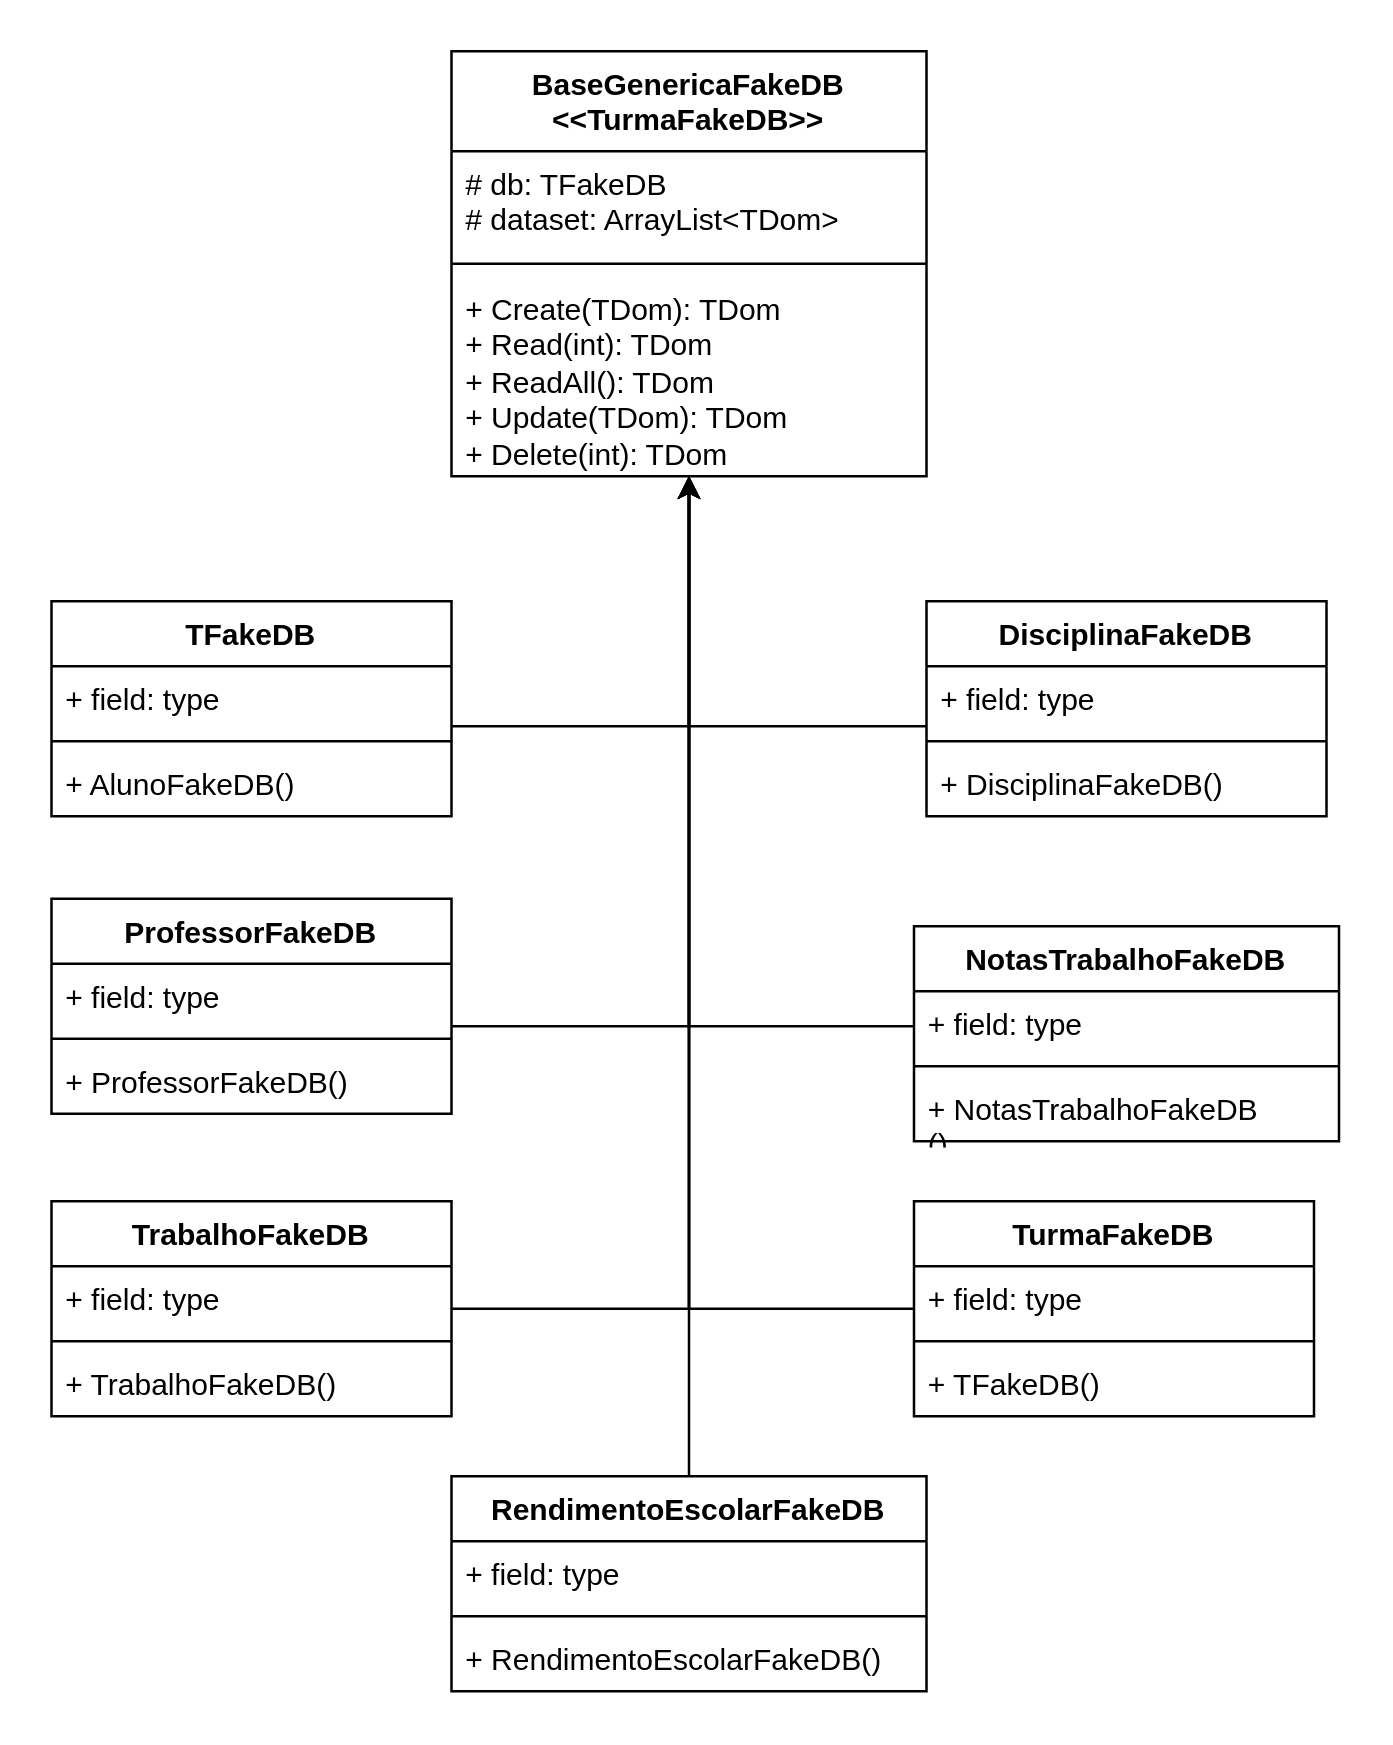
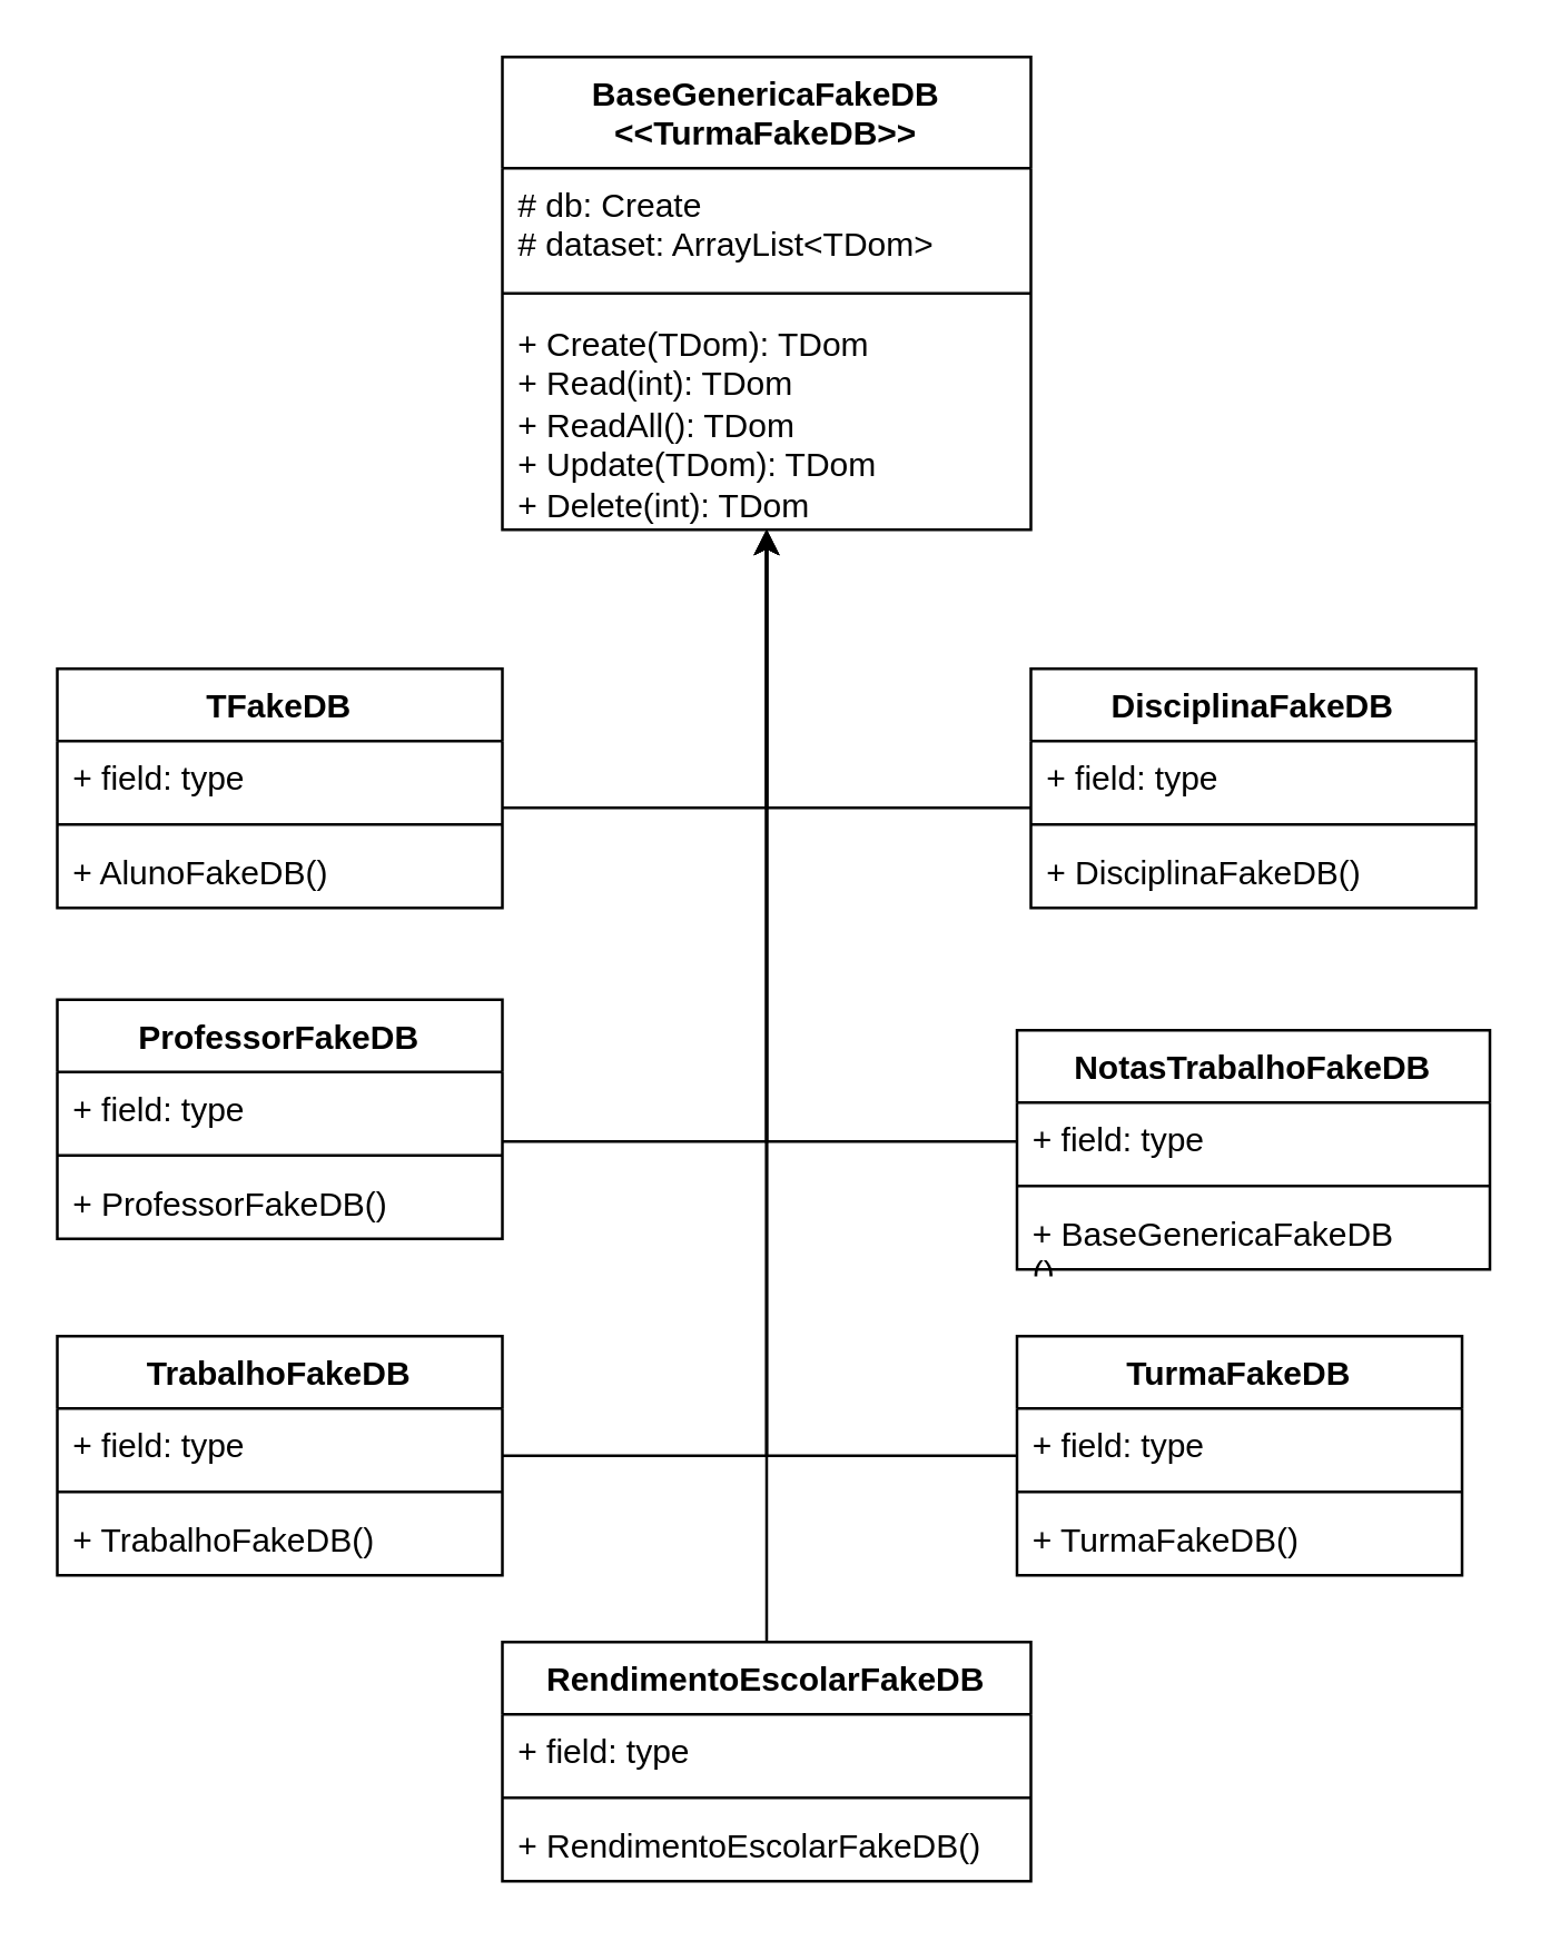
- <mxCell id="3" value="# db: TFakeDB&lt;br&gt;# dataset: ArrayList&amp;lt;TDom&amp;gt;" style="text;strokeColor=none;fillColor=none;align=left;verticalAlign=top;spacingLeft=4;spacingRight=4;overflow=hidden;rotatable=0;points=[[0,0.5],[1,0.5]];portConstraint=eastwest;whiteSpace=wrap;html=1;" vertex="1" parent="2"><mxGeometry y="40" width="190" height="40" as="geometry" /></mxCell>
+ <mxCell id="3" value="# db: Create&lt;br&gt;# dataset: ArrayList&amp;lt;TDom&amp;gt;" style="text;strokeColor=none;fillColor=none;align=left;verticalAlign=top;spacingLeft=4;spacingRight=4;overflow=hidden;rotatable=0;points=[[0,0.5],[1,0.5]];portConstraint=eastwest;whiteSpace=wrap;html=1;" vertex="1" parent="2"><mxGeometry y="40" width="190" height="40" as="geometry" /></mxCell>
- <mxCell id="23" value="+ NotasTrabalhoFakeDB&lt;br&gt;()" style="text;strokeColor=none;fillColor=none;align=left;verticalAlign=top;spacingLeft=4;spacingRight=4;overflow=hidden;rotatable=0;points=[[0,0.5],[1,0.5]];portConstraint=eastwest;whiteSpace=wrap;html=1;" vertex="1" parent="20"><mxGeometry y="60" width="170" height="26" as="geometry" /></mxCell>
+ <mxCell id="23" value="+ BaseGenericaFakeDB&lt;br&gt;()" style="text;strokeColor=none;fillColor=none;align=left;verticalAlign=top;spacingLeft=4;spacingRight=4;overflow=hidden;rotatable=0;points=[[0,0.5],[1,0.5]];portConstraint=eastwest;whiteSpace=wrap;html=1;" vertex="1" parent="20"><mxGeometry y="60" width="170" height="26" as="geometry" /></mxCell>
- <mxCell id="39" value="+ TFakeDB()" style="text;strokeColor=none;fillColor=none;align=left;verticalAlign=top;spacingLeft=4;spacingRight=4;overflow=hidden;rotatable=0;points=[[0,0.5],[1,0.5]];portConstraint=eastwest;whiteSpace=wrap;html=1;" vertex="1" parent="36"><mxGeometry y="60" width="160" height="26" as="geometry" /></mxCell>
+ <mxCell id="39" value="+ TurmaFakeDB()" style="text;strokeColor=none;fillColor=none;align=left;verticalAlign=top;spacingLeft=4;spacingRight=4;overflow=hidden;rotatable=0;points=[[0,0.5],[1,0.5]];portConstraint=eastwest;whiteSpace=wrap;html=1;" vertex="1" parent="36"><mxGeometry y="60" width="160" height="26" as="geometry" /></mxCell>
